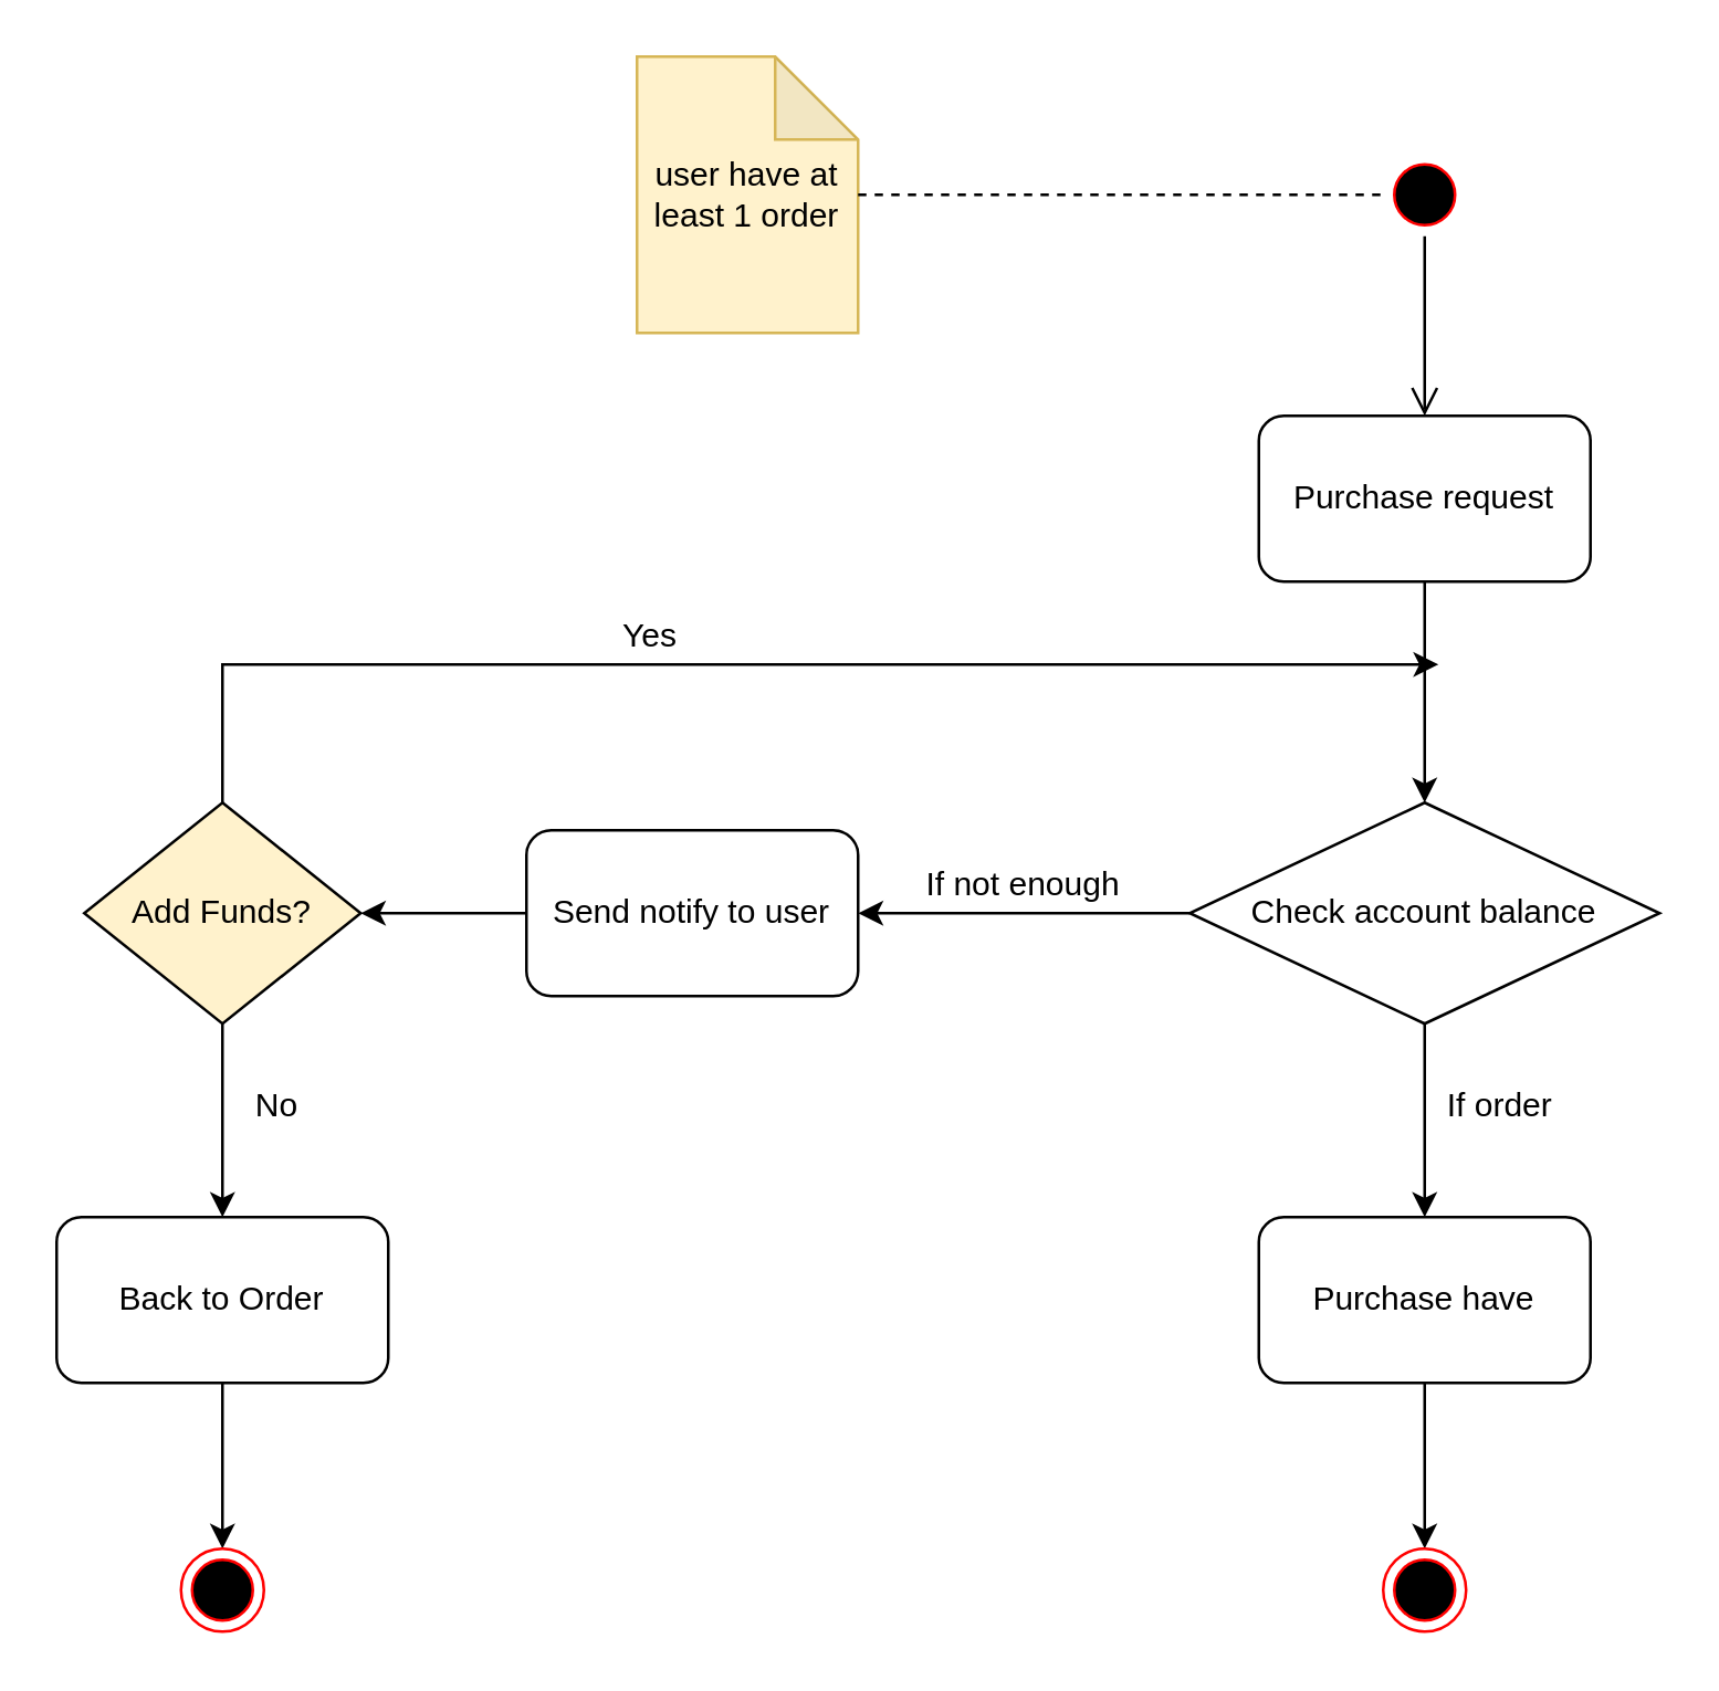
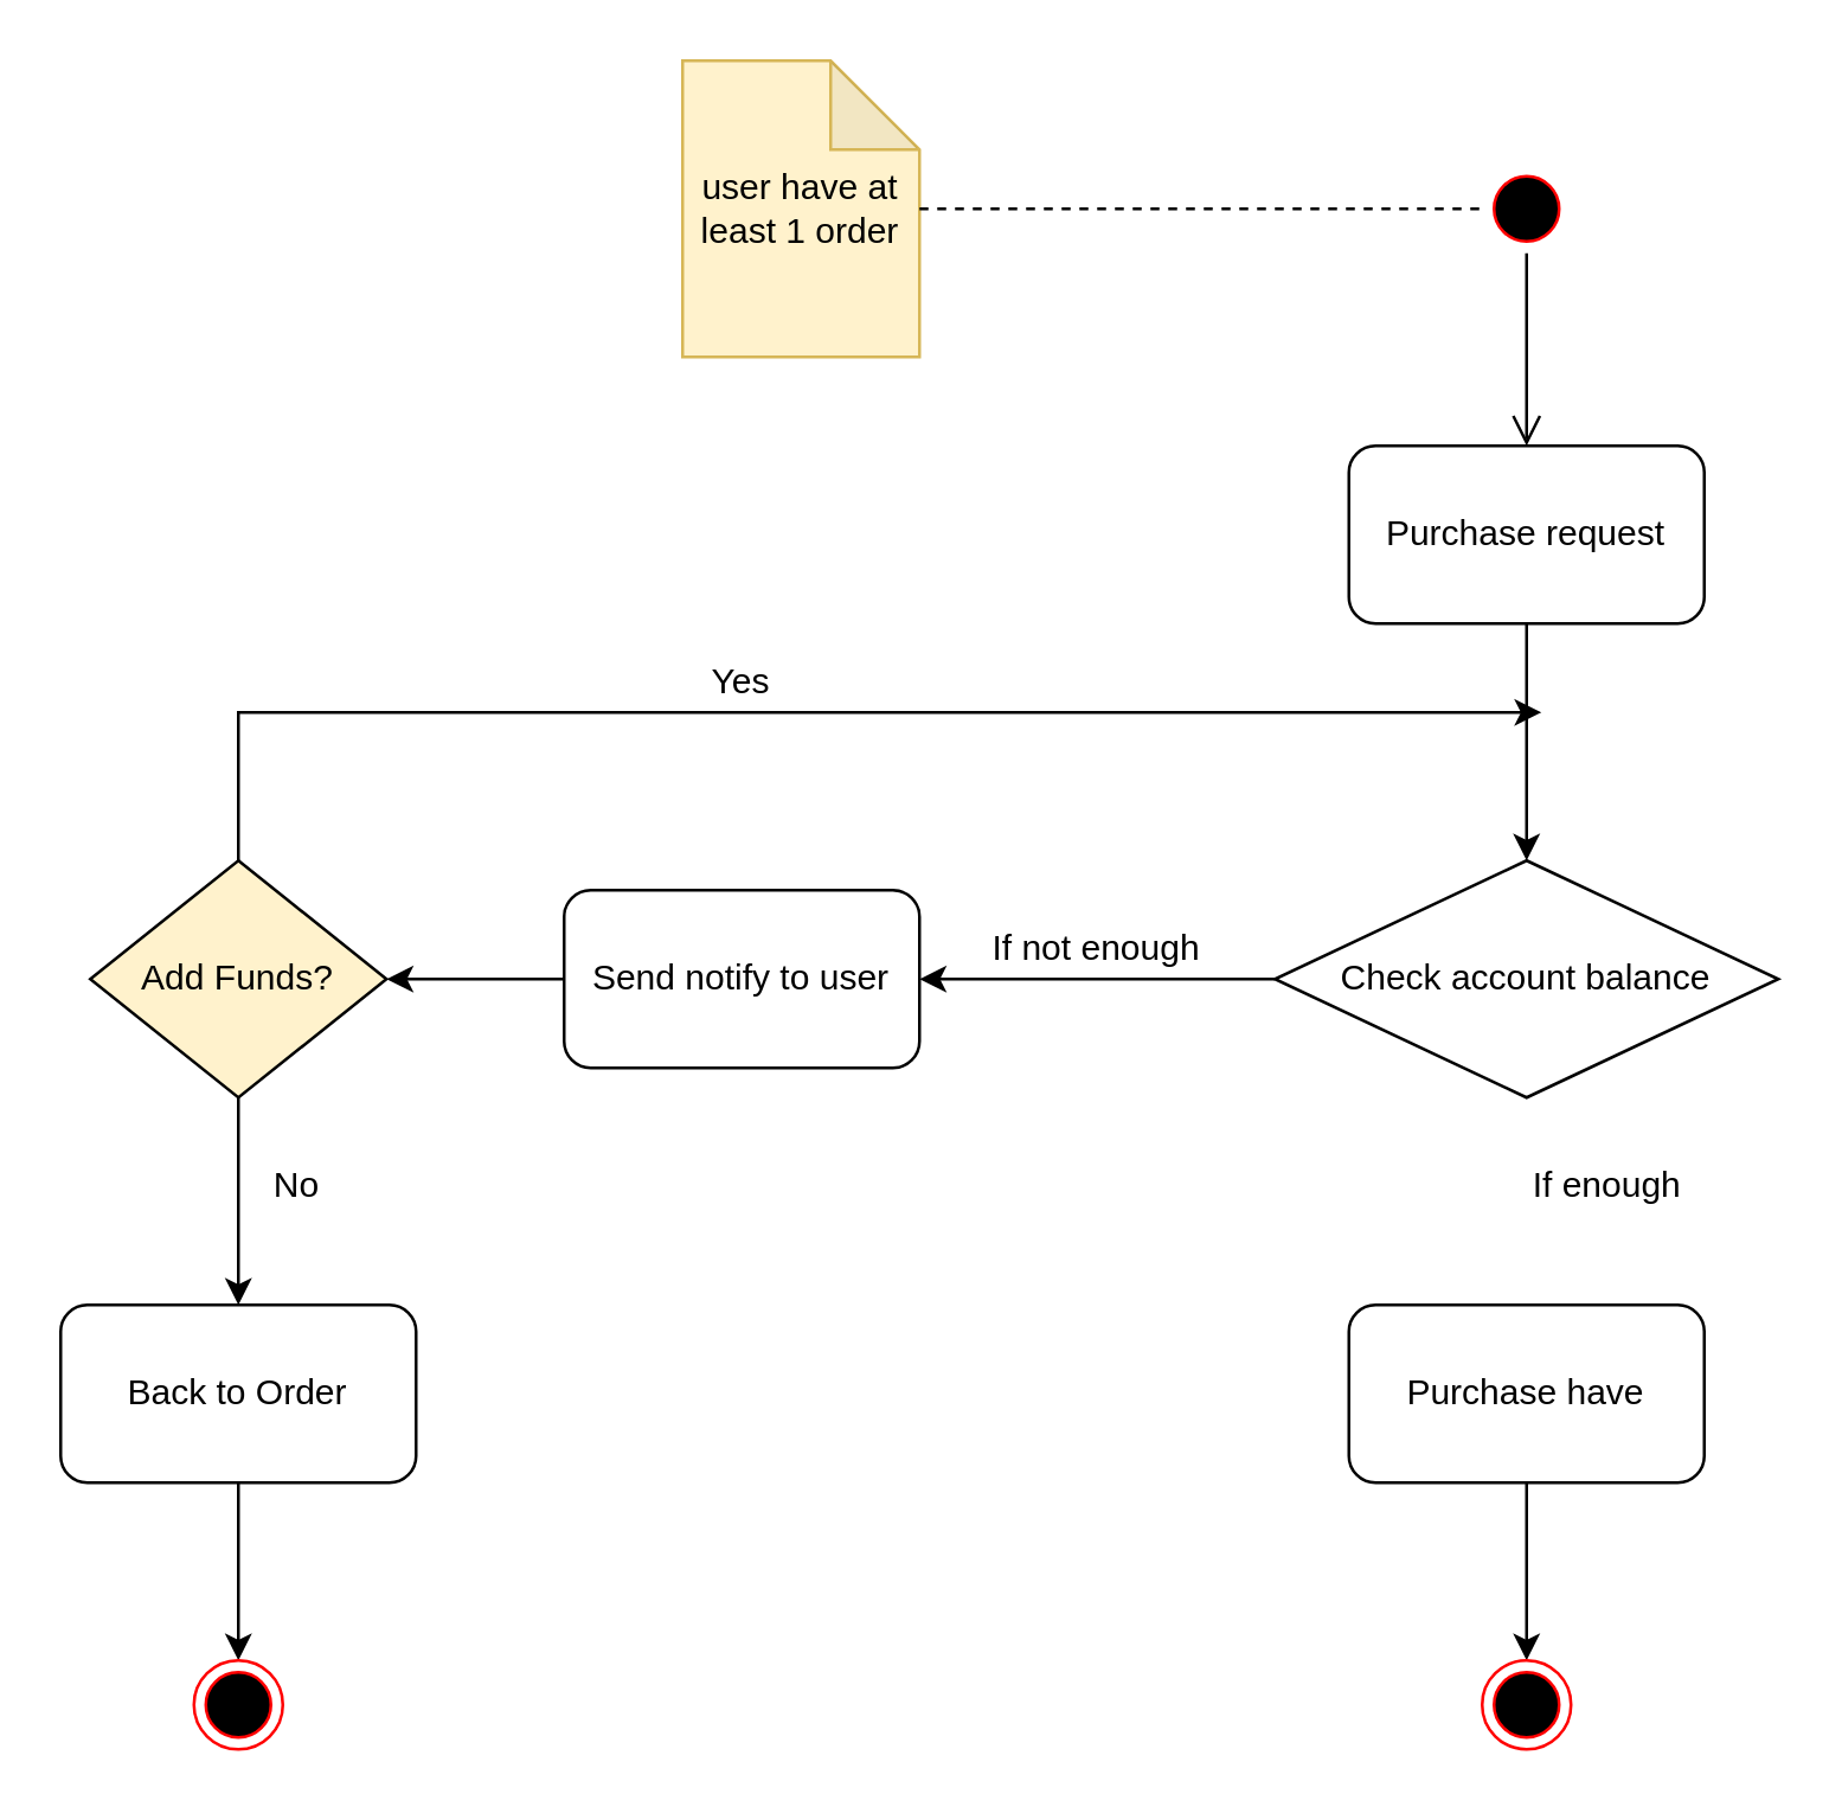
- <mxCell id="17" value="Yes" style="text;html=1;strokeColor=none;fillColor=none;align=center;verticalAlign=middle;whiteSpace=wrap;rounded=0;" vertex="1" parent="1"><mxGeometry x="215" y="220" width="40" height="20" as="geometry" /></mxCell>
+ <mxCell id="17" value="Yes" style="text;html=1;strokeColor=none;fillColor=none;align=center;verticalAlign=middle;whiteSpace=wrap;rounded=0;" vertex="1" parent="1"><mxGeometry x="230" y="220" width="40" height="20" as="geometry" /></mxCell>
- <mxCell id="24" value="If order" style="text;html=1;strokeColor=none;fillColor=none;align=center;verticalAlign=middle;whiteSpace=wrap;rounded=0;" vertex="1" parent="1"><mxGeometry x="515" y="390" width="55" height="20" as="geometry" /></mxCell>
+ <mxCell id="24" value="If enough" style="text;html=1;strokeColor=none;fillColor=none;align=center;verticalAlign=middle;whiteSpace=wrap;rounded=0;" vertex="1" parent="1"><mxGeometry x="515" y="390" width="55" height="20" as="geometry" /></mxCell>
- <mxCell id="7" style="edgeStyle=orthogonalEdgeStyle;rounded=0;orthogonalLoop=1;jettySize=auto;html=1;" edge="1" parent="1" source="8" target="23"><mxGeometry relative="1" as="geometry" /></mxCell>
